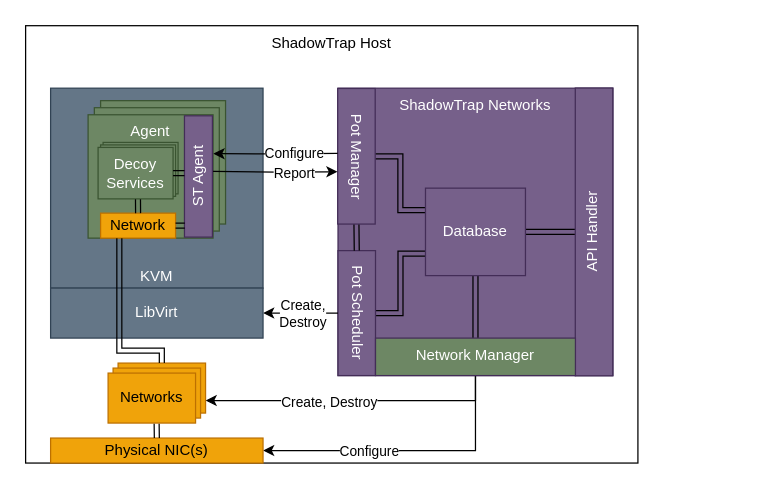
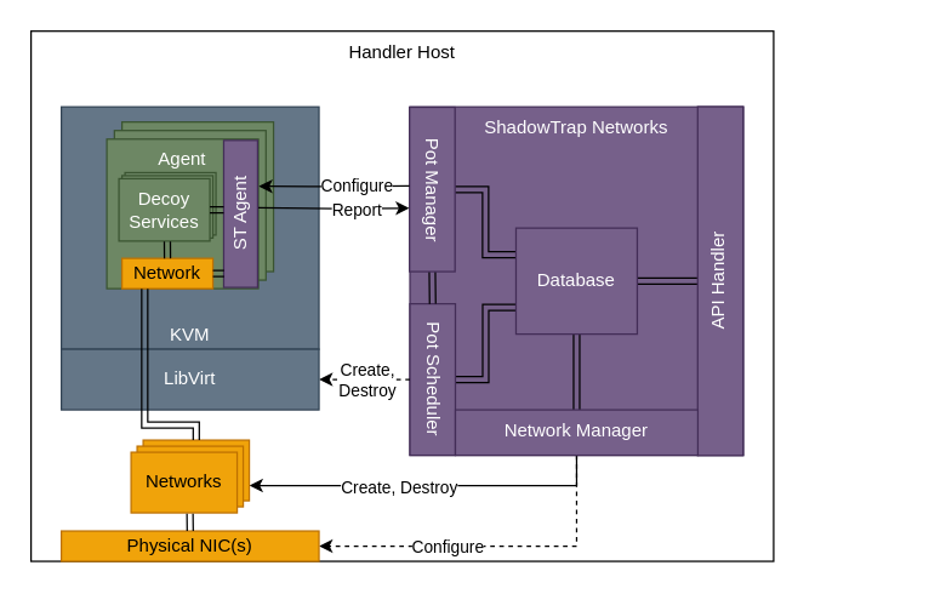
- <mxCell id="2" value="ShadowTrap Host" style="rounded=0;whiteSpace=wrap;html=1;verticalAlign=top;" vertex="1" parent="1"><mxGeometry x="20" y="20" width="490" height="350" as="geometry" /></mxCell>
+ <mxCell id="2" value="Handler Host" style="rounded=0;whiteSpace=wrap;html=1;verticalAlign=top;" vertex="1" parent="1"><mxGeometry x="20" y="20" width="490" height="350" as="geometry" /></mxCell>
- <mxCell id="26" style="edgeStyle=orthogonalEdgeStyle;rounded=0;orthogonalLoop=1;jettySize=auto;html=1;exitX=0.5;exitY=1;exitDx=0;exitDy=0;entryX=1;entryY=0.5;entryDx=0;entryDy=0;" edge="1" parent="1" source="18" target="28"><mxGeometry relative="1" as="geometry" /></mxCell>
+ <mxCell id="26" style="edgeStyle=orthogonalEdgeStyle;rounded=0;orthogonalLoop=1;jettySize=auto;html=1;exitX=0.5;exitY=1;exitDx=0;exitDy=0;entryX=1;entryY=0.5;entryDx=0;entryDy=0;dashed=1;" edge="1" parent="1" source="18" target="28"><mxGeometry relative="1" as="geometry" /></mxCell>
- <mxCell id="34" value="Network Manager" style="rounded=0;whiteSpace=wrap;html=1;verticalAlign=top;rotation=0;fillColor=#6d8764;strokeColor=#432D57;fontColor=#ffffff;" vertex="1" parent="1"><mxGeometry x="300" y="270" width="160" height="30" as="geometry" /></mxCell>
+ <mxCell id="34" value="Network Manager" style="rounded=0;whiteSpace=wrap;html=1;verticalAlign=top;rotation=0;fillColor=#76608a;strokeColor=#432D57;fontColor=#ffffff;" vertex="1" parent="1"><mxGeometry x="300" y="270" width="160" height="30" as="geometry" /></mxCell>
- <mxCell id="30" style="edgeStyle=orthogonalEdgeStyle;rounded=0;orthogonalLoop=1;jettySize=auto;html=1;exitX=0.5;exitY=1;exitDx=0;exitDy=0;entryX=1;entryY=0.5;entryDx=0;entryDy=0;" edge="1" parent="1" source="34" target="38"><mxGeometry relative="1" as="geometry" /></mxCell>
+ <mxCell id="30" style="edgeStyle=orthogonalEdgeStyle;rounded=0;orthogonalLoop=1;jettySize=auto;html=1;exitX=0.5;exitY=1;exitDx=0;exitDy=0;entryX=1;entryY=0.5;entryDx=0;entryDy=0;dashed=1;" edge="1" parent="1" source="34" target="38"><mxGeometry relative="1" as="geometry" /></mxCell>
